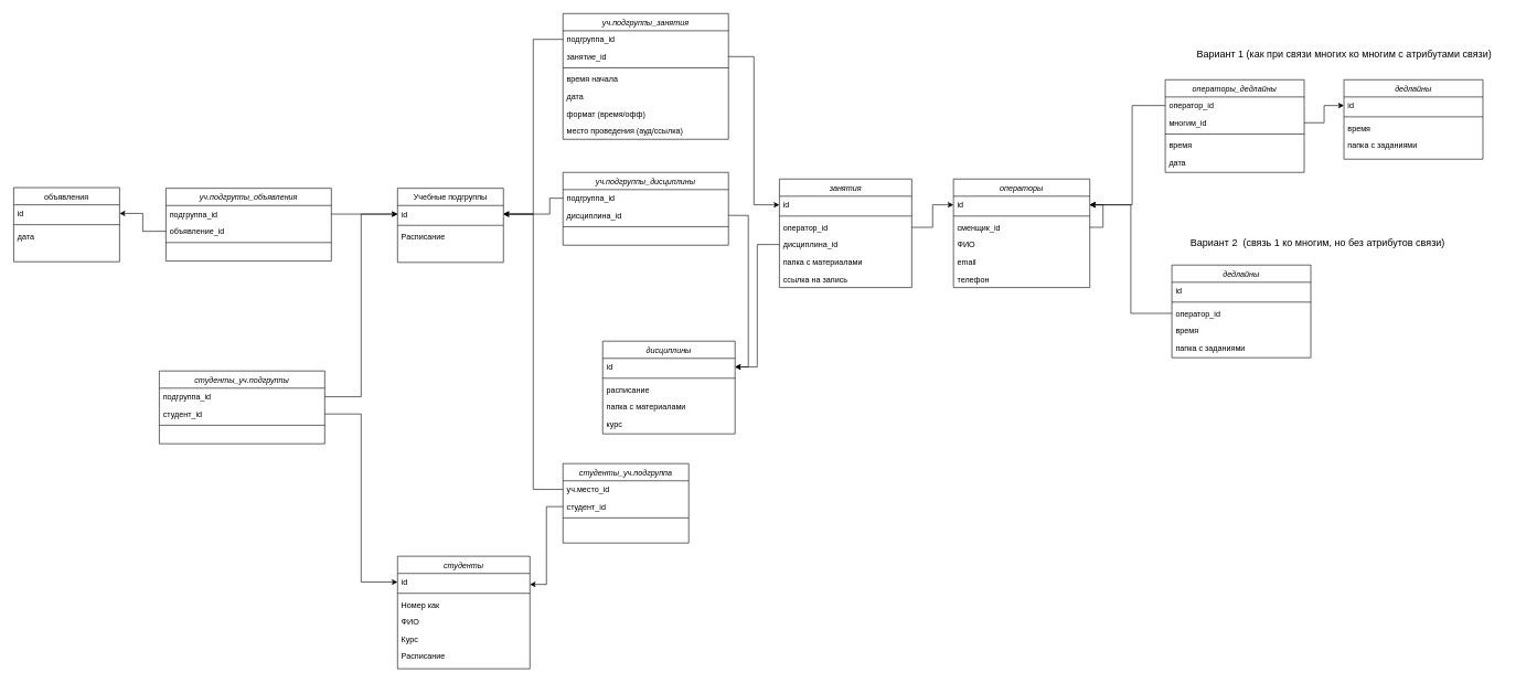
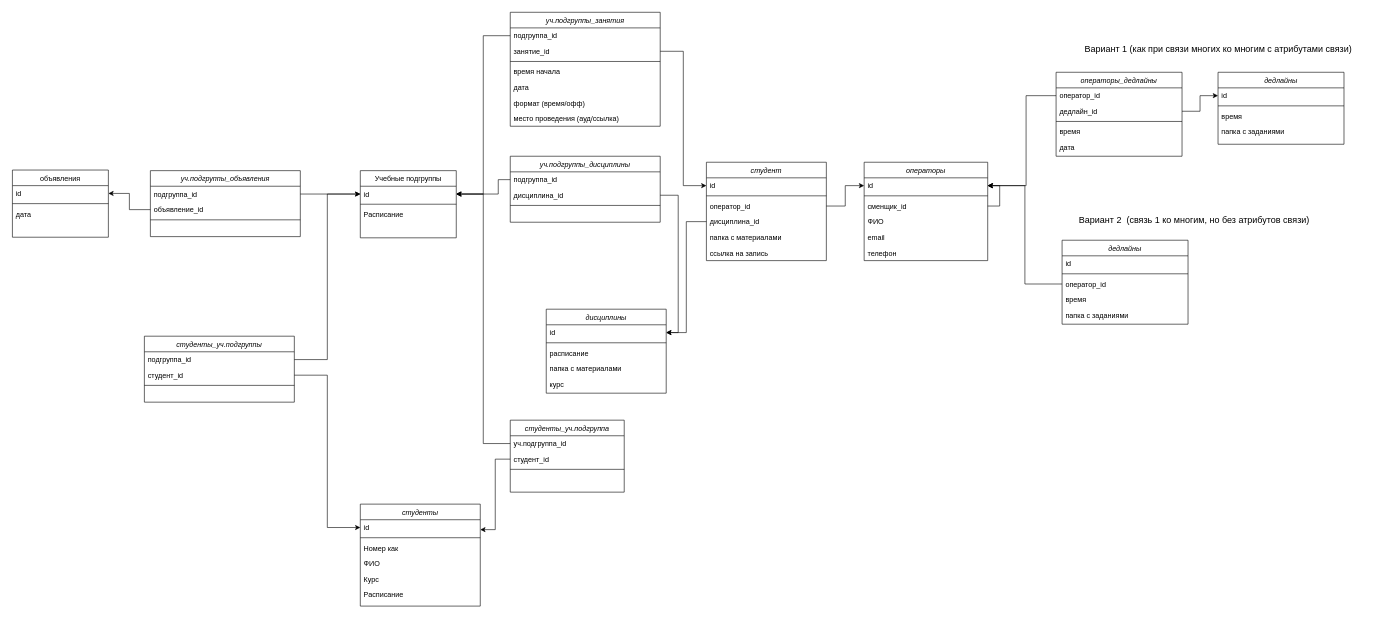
- <mxCell id="23" value="многим_id " style="text;align=left;verticalAlign=top;spacingLeft=4;spacingRight=4;overflow=hidden;rotatable=0;points=[[0,0.5],[1,0.5]];portConstraint=eastwest;" vertex="1" parent="21"><mxGeometry y="52" width="210" height="26" as="geometry" /></mxCell>
+ <mxCell id="23" value="дедлайн_id " style="text;align=left;verticalAlign=top;spacingLeft=4;spacingRight=4;overflow=hidden;rotatable=0;points=[[0,0.5],[1,0.5]];portConstraint=eastwest;" vertex="1" parent="21"><mxGeometry y="52" width="210" height="26" as="geometry" /></mxCell>
- <mxCell id="61" value="занятия" style="swimlane;fontStyle=2;align=center;verticalAlign=top;childLayout=stackLayout;horizontal=1;startSize=26;horizontalStack=0;resizeParent=1;resizeLast=0;collapsible=1;marginBottom=0;rounded=0;shadow=0;strokeWidth=1;" vertex="1" parent="1"><mxGeometry x="1177" y="270" width="200" height="164" as="geometry"><mxRectangle x="230" y="140" width="160" height="26" as="alternateBounds" /></mxGeometry></mxCell>
+ <mxCell id="61" value="студент" style="swimlane;fontStyle=2;align=center;verticalAlign=top;childLayout=stackLayout;horizontal=1;startSize=26;horizontalStack=0;resizeParent=1;resizeLast=0;collapsible=1;marginBottom=0;rounded=0;shadow=0;strokeWidth=1;" vertex="1" parent="1"><mxGeometry x="1177" y="270" width="200" height="164" as="geometry"><mxRectangle x="230" y="140" width="160" height="26" as="alternateBounds" /></mxGeometry></mxCell>
- <mxCell id="43" value="уч.место_id" style="text;align=left;verticalAlign=top;spacingLeft=4;spacingRight=4;overflow=hidden;rotatable=0;points=[[0,0.5],[1,0.5]];portConstraint=eastwest;" vertex="1" parent="42"><mxGeometry y="26" width="190" height="26" as="geometry" /></mxCell>
+ <mxCell id="43" value="уч.подгруппа_id" style="text;align=left;verticalAlign=top;spacingLeft=4;spacingRight=4;overflow=hidden;rotatable=0;points=[[0,0.5],[1,0.5]];portConstraint=eastwest;" vertex="1" parent="42"><mxGeometry y="26" width="190" height="26" as="geometry" /></mxCell>
